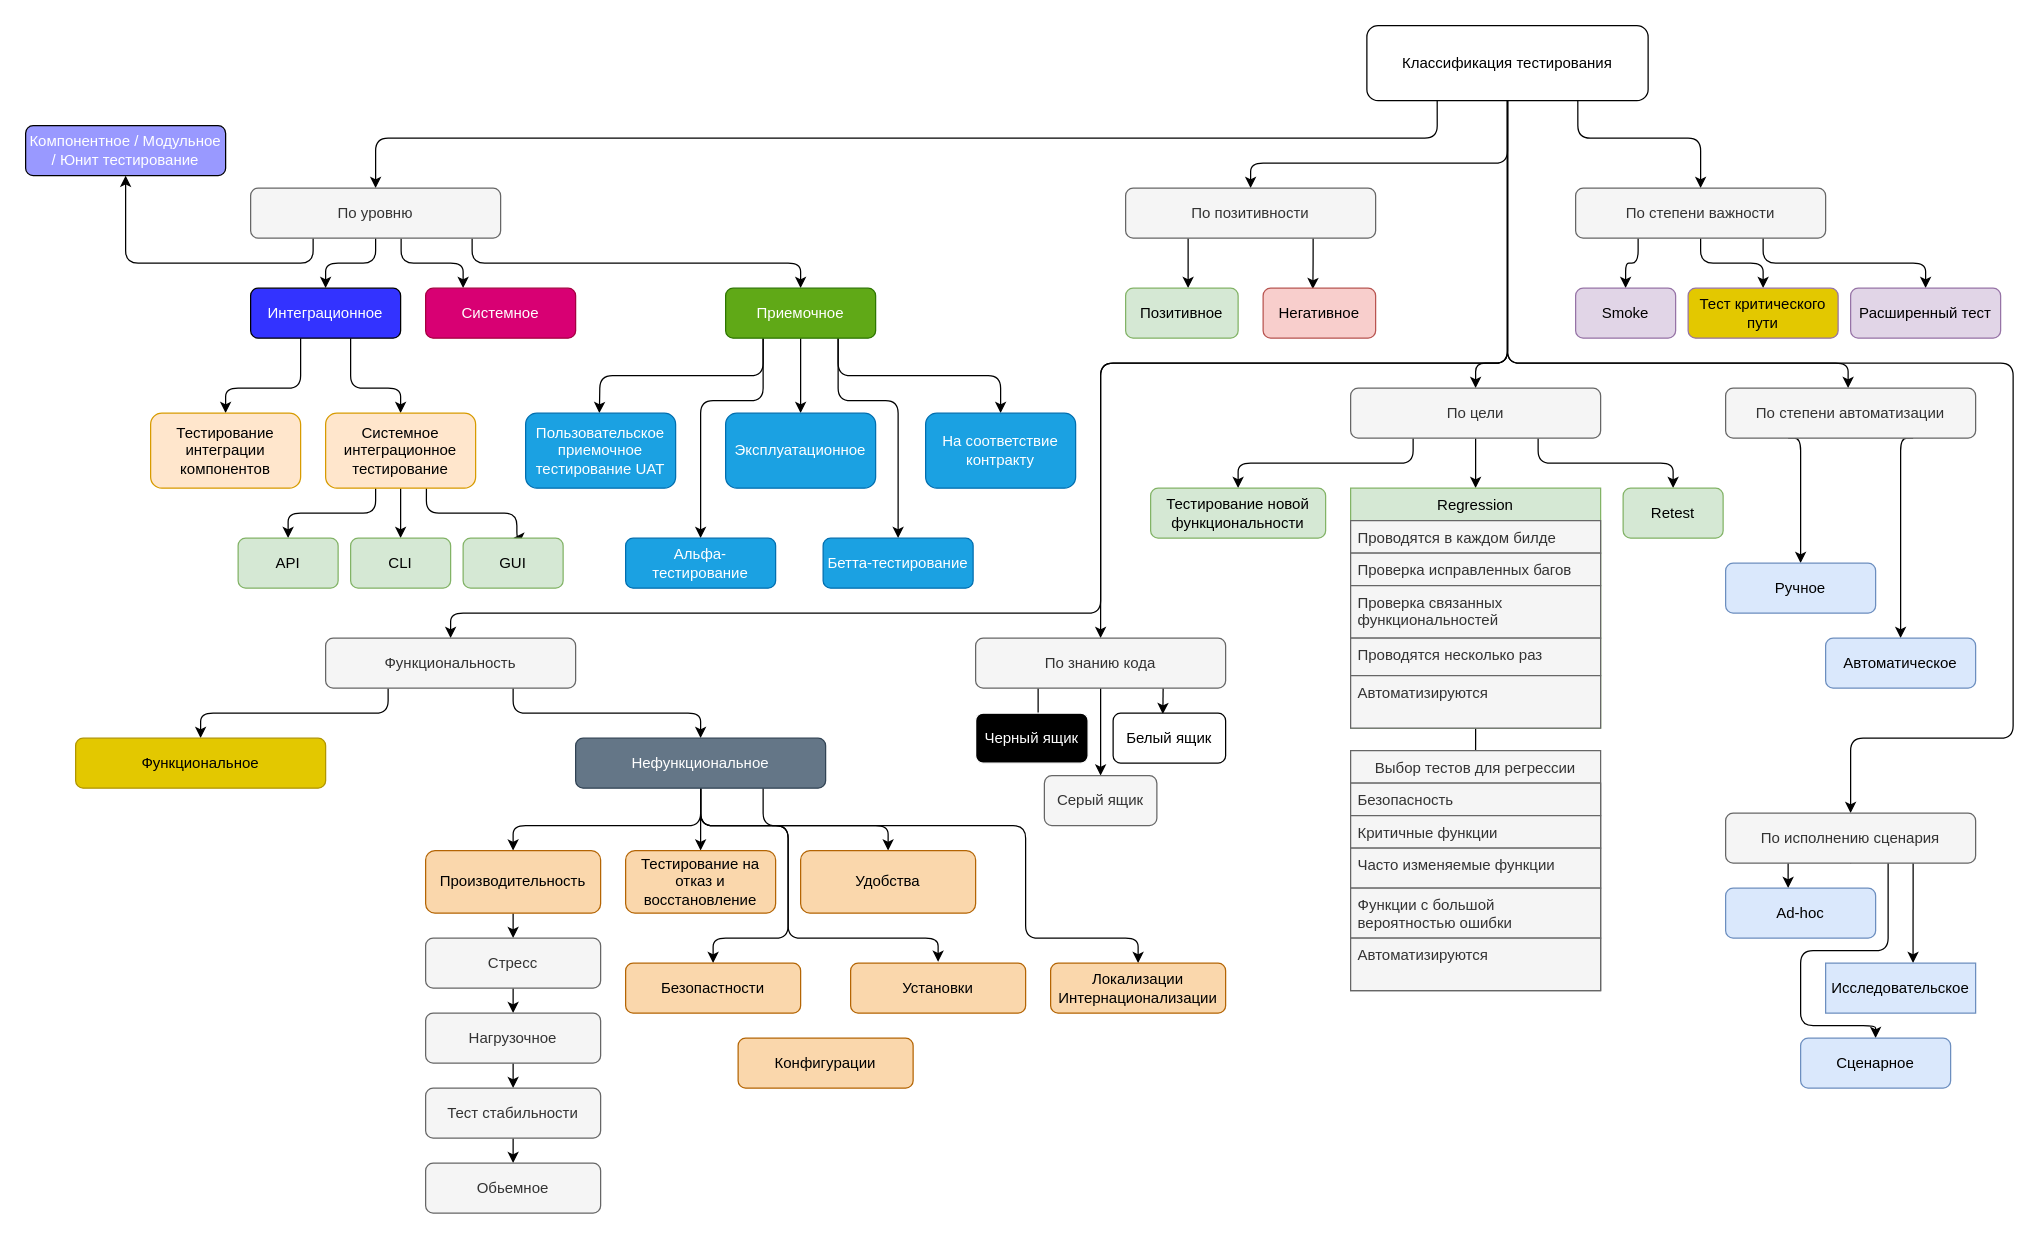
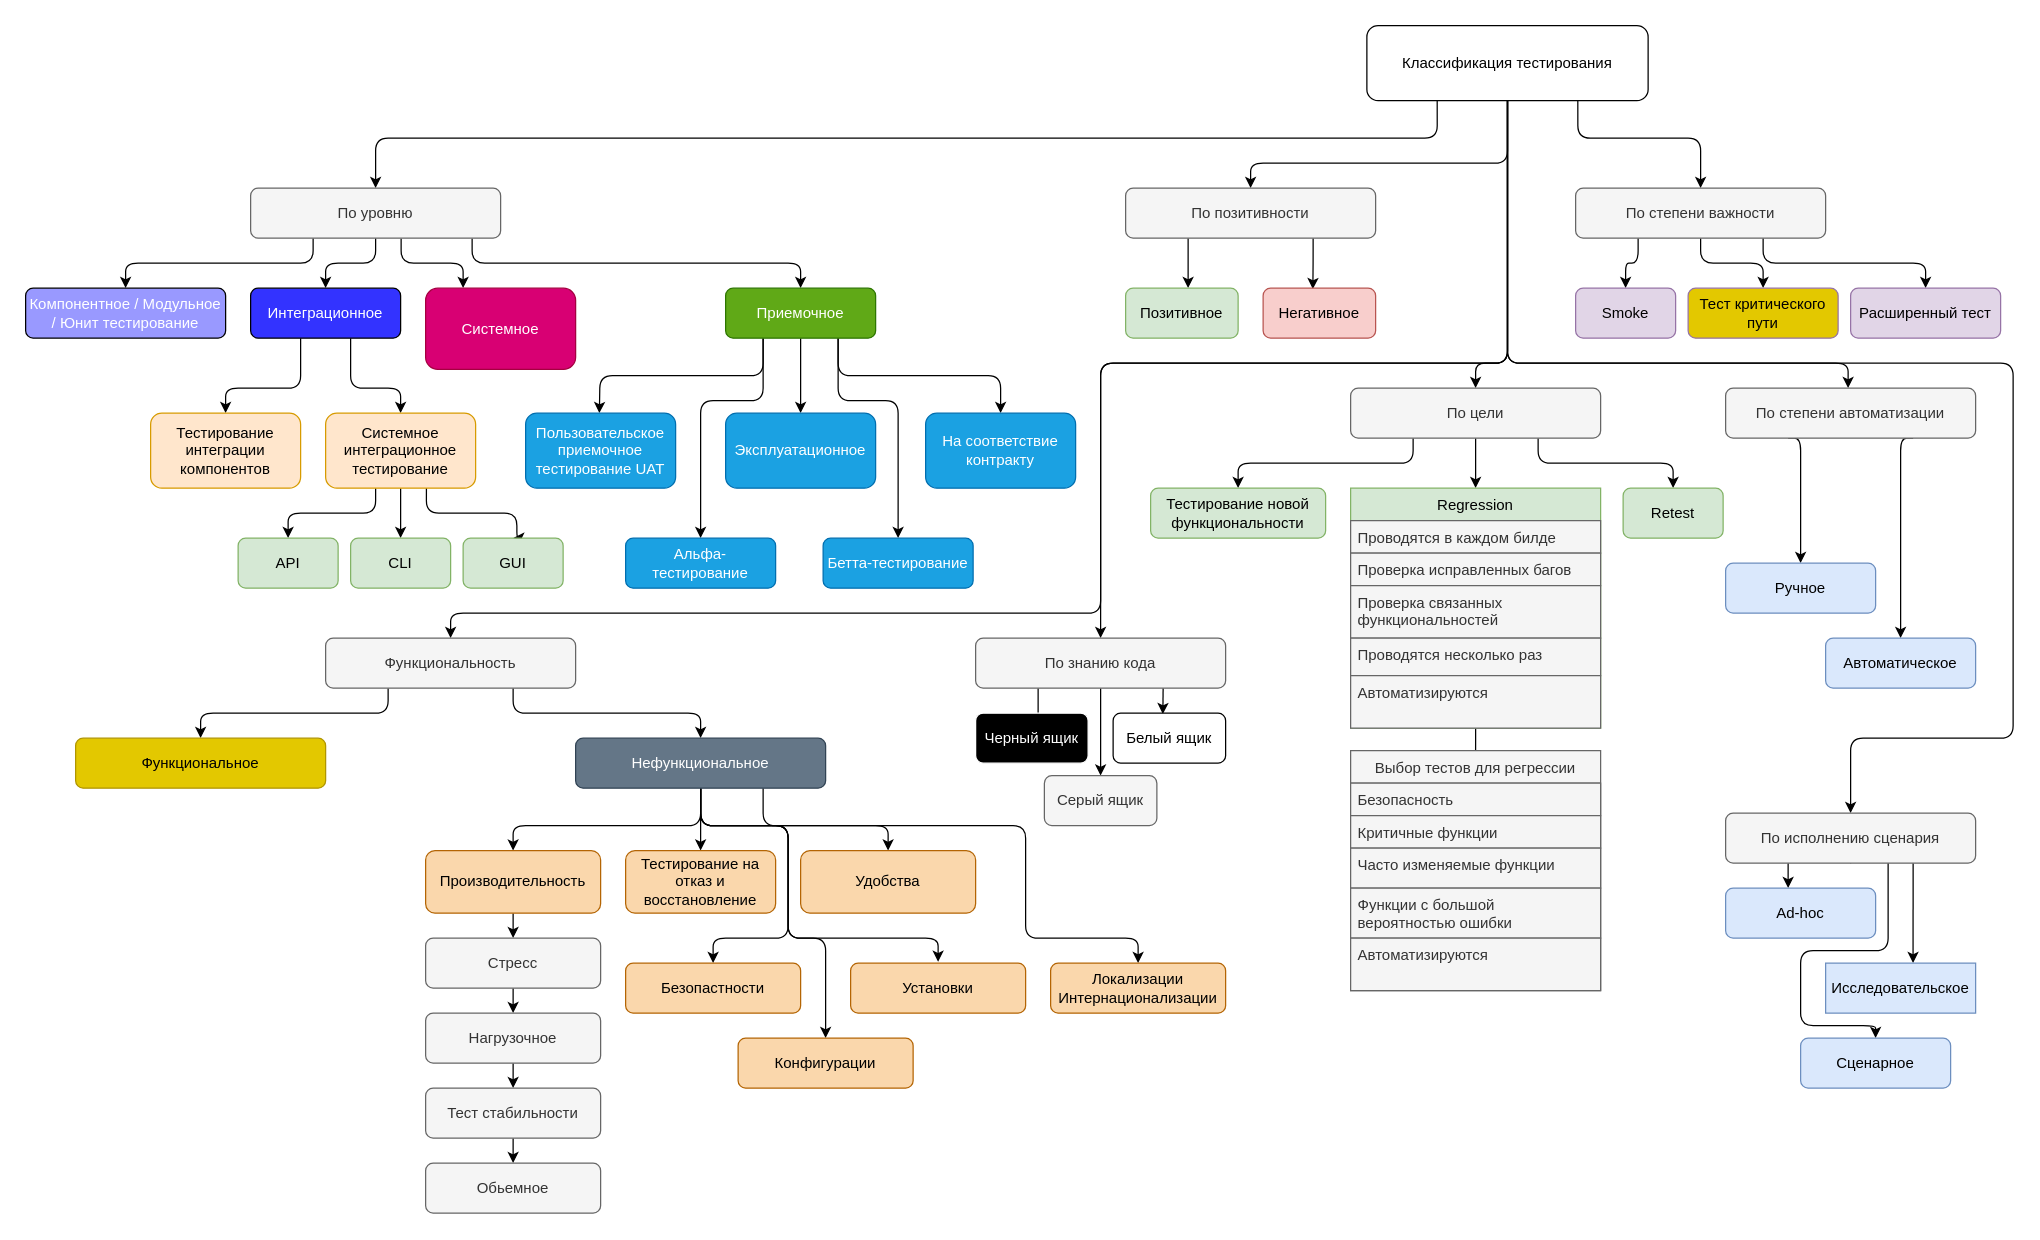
- <mxCell id="16" value="Компонентное / Модульное / Юнит тестирование" style="whiteSpace=wrap;html=1;rounded=1;fillColor=#9999FF;fontColor=#FFFFFF;" vertex="1" parent="1"><mxGeometry x="20" y="100" width="160" height="40" as="geometry" /></mxCell>
+ <mxCell id="16" value="Компонентное / Модульное / Юнит тестирование" style="whiteSpace=wrap;html=1;rounded=1;fillColor=#9999FF;fontColor=#FFFFFF;" vertex="1" parent="1"><mxGeometry x="20" y="230" width="160" height="40" as="geometry" /></mxCell>
- <mxCell id="20" value="Системное" style="whiteSpace=wrap;html=1;rounded=1;fillColor=#d80073;fontColor=#ffffff;strokeColor=#A50040;" vertex="1" parent="1"><mxGeometry x="340" y="230" width="120" height="40" as="geometry" /></mxCell>
+ <mxCell id="20" value="Системное" style="whiteSpace=wrap;html=1;rounded=1;fillColor=#d80073;fontColor=#ffffff;strokeColor=#A50040;" vertex="1" parent="1"><mxGeometry x="340" y="230" width="120" height="65" as="geometry" /></mxCell>
+ <mxCell id="93" style="edgeStyle=orthogonalEdgeStyle;rounded=1;orthogonalLoop=1;jettySize=auto;html=1;fontColor=#FFFFFF;exitX=0.5;exitY=1;exitDx=0;exitDy=0;entryX=0.5;entryY=0;entryDx=0;entryDy=0;" edge="1" parent="1" source="95" target="109"><mxGeometry relative="1" as="geometry"><Array as="points"><mxPoint x="560" y="660" /><mxPoint x="630" y="660" /><mxPoint x="630" y="750" /><mxPoint x="660" y="750" /></Array></mxGeometry></mxCell>
